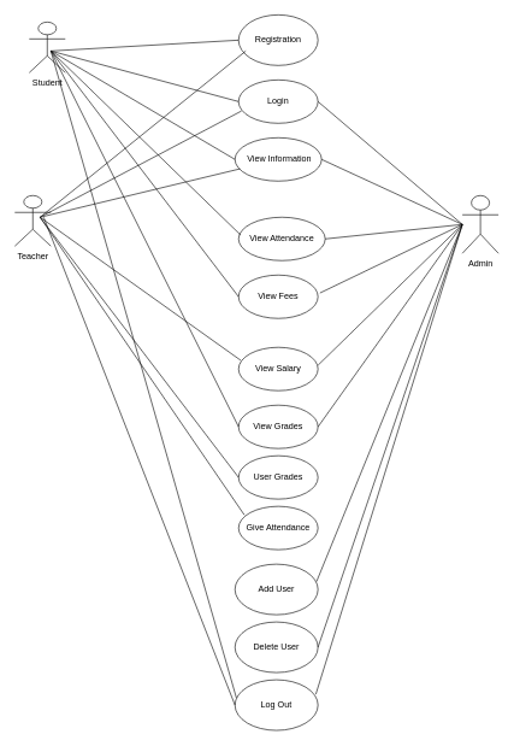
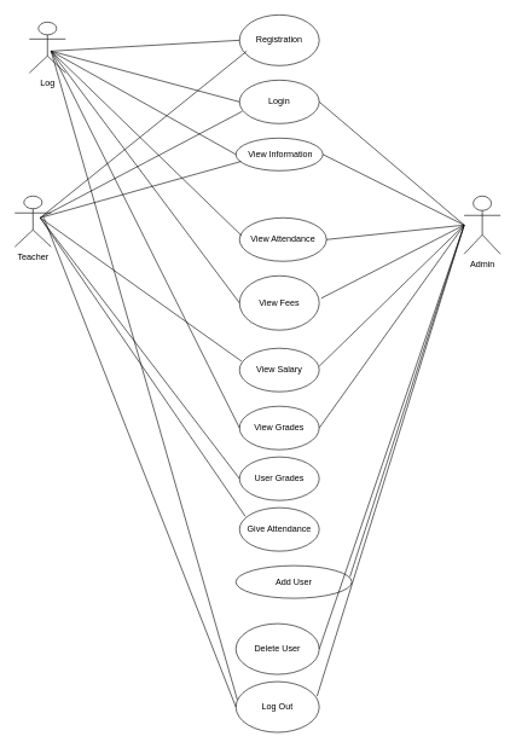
- <mxCell id="8" value="Student" style="shape=umlActor;verticalLabelPosition=bottom;verticalAlign=top;html=1;" parent="1" vertex="1"><mxGeometry x="40" y="30" width="50" height="70" as="geometry" /></mxCell>
+ <mxCell id="8" value="Log" style="shape=umlActor;verticalLabelPosition=bottom;verticalAlign=top;html=1;" parent="1" vertex="1"><mxGeometry x="40" y="30" width="50" height="70" as="geometry" /></mxCell>
- <mxCell id="4" value="&amp;nbsp;View Information" style="ellipse;whiteSpace=wrap;html=1;" parent="1" vertex="1"><mxGeometry x="325" y="190" width="120" height="60" as="geometry" /></mxCell>
+ <mxCell id="4" value="&amp;nbsp;View Information" style="ellipse;whiteSpace=wrap;html=1;" parent="1" vertex="1"><mxGeometry x="325" y="190" width="120" height="45" as="geometry" /></mxCell>
- <mxCell id="6" value="View Fees" style="ellipse;whiteSpace=wrap;html=1;" parent="1" vertex="1"><mxGeometry x="330" y="380" width="110" height="60" as="geometry" /></mxCell>
+ <mxCell id="6" value="View Fees" style="ellipse;whiteSpace=wrap;html=1;" parent="1" vertex="1"><mxGeometry x="330" y="380" width="110" height="75" as="geometry" /></mxCell>
- <mxCell id="13" value="Add User" style="ellipse;whiteSpace=wrap;html=1;" parent="1" vertex="1"><mxGeometry x="325" y="780" width="115" height="70" as="geometry" /></mxCell>
+ <mxCell id="13" value="Add User" style="ellipse;whiteSpace=wrap;html=1;" parent="1" vertex="1"><mxGeometry x="325" y="780" width="160" height="45" as="geometry" /></mxCell>
